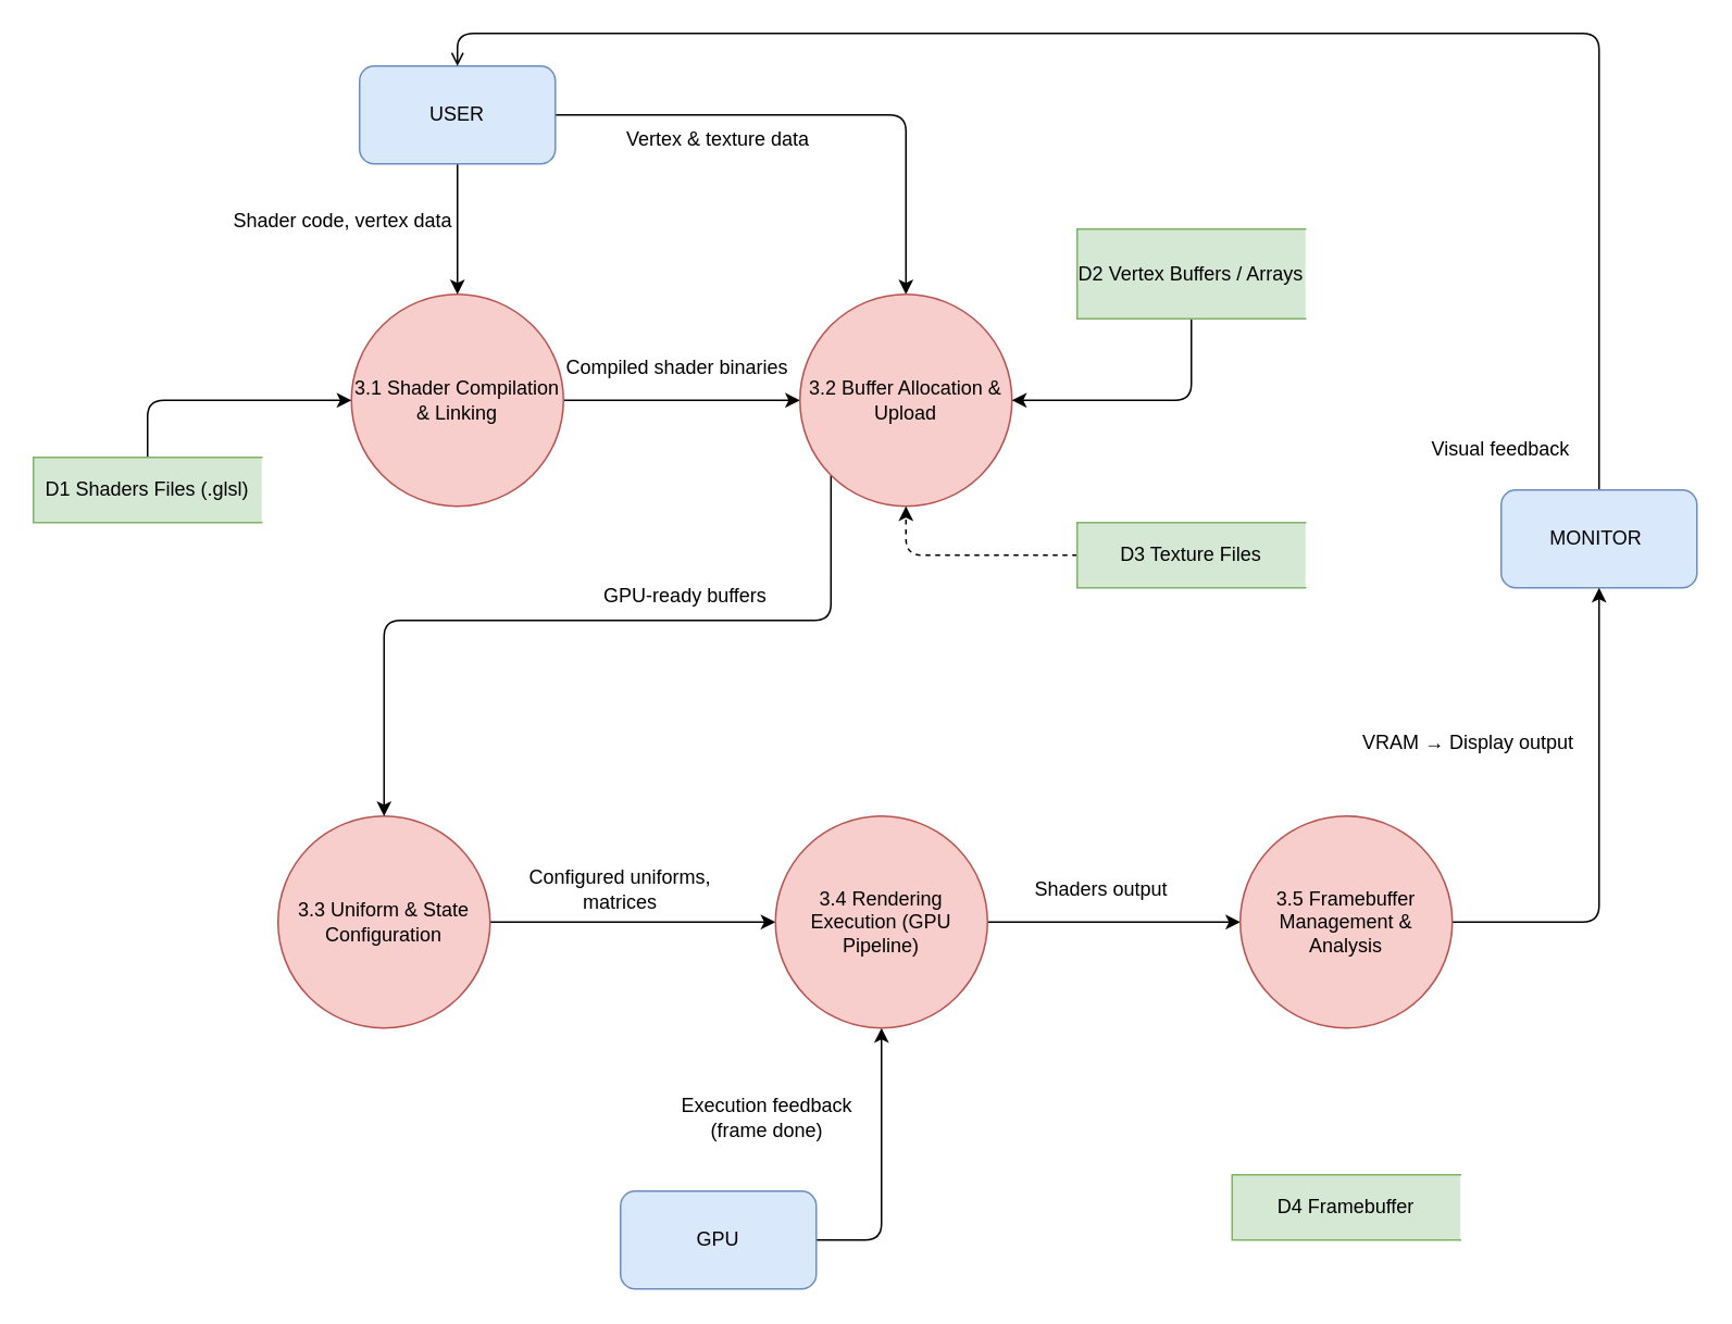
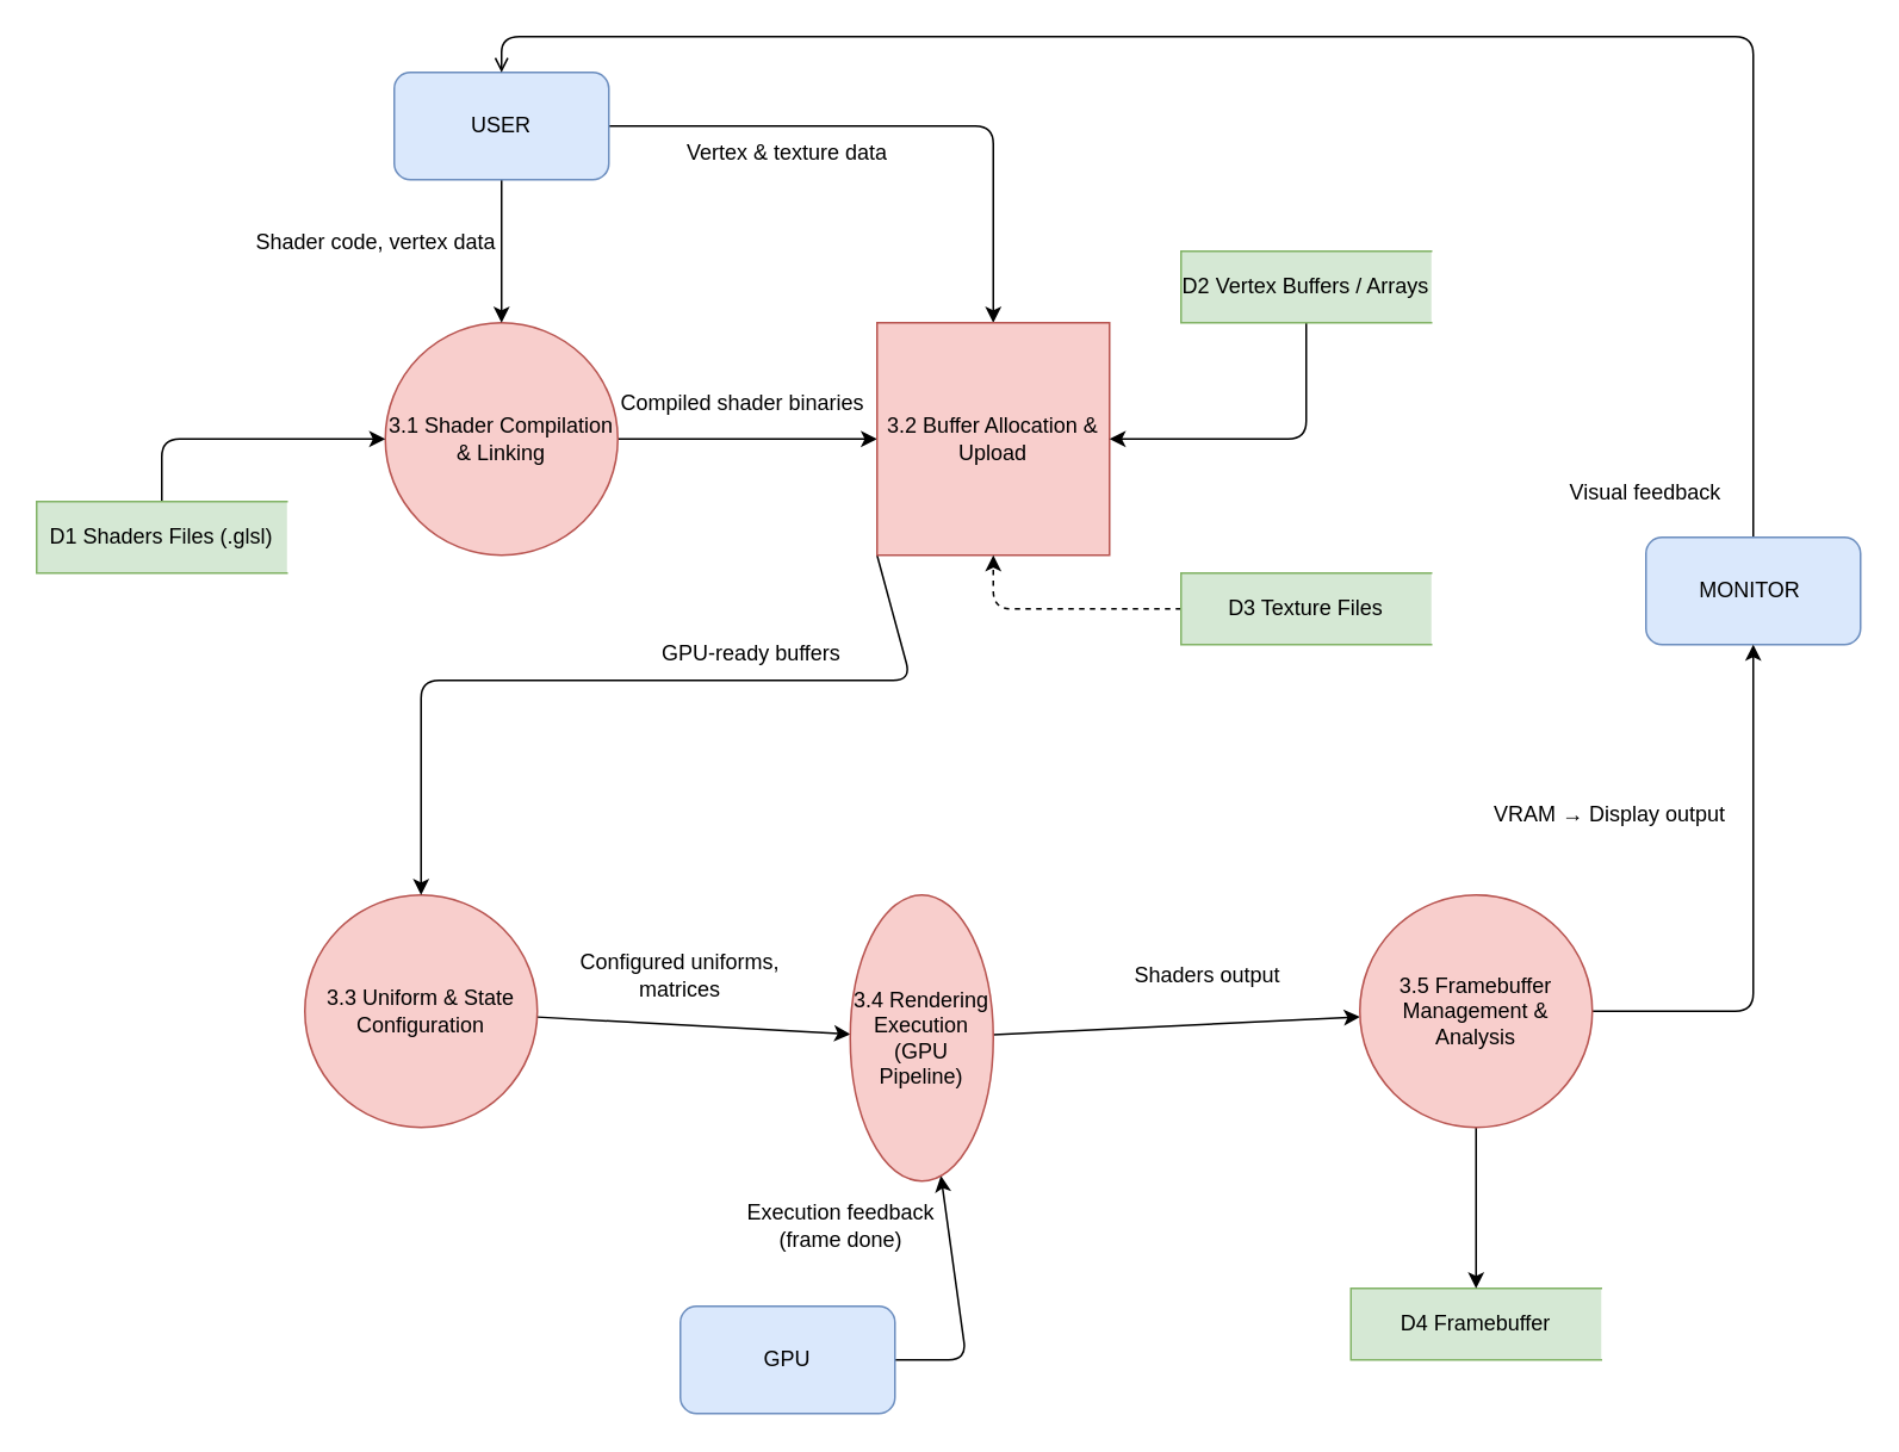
- <mxCell id="21" value="D2 Vertex Buffers / Arrays" style="html=1;dashed=0;whiteSpace=wrap;shape=partialRectangle;right=0;fillColor=#d5e8d4;strokeColor=#82b366;" vertex="1" parent="1"><mxGeometry x="660" y="140" width="140" height="55" as="geometry" /></mxCell>
+ <mxCell id="21" value="D2 Vertex Buffers / Arrays" style="html=1;dashed=0;whiteSpace=wrap;shape=partialRectangle;right=0;fillColor=#d5e8d4;strokeColor=#82b366;" vertex="1" parent="1"><mxGeometry x="660" y="140" width="140" height="40" as="geometry" /></mxCell>
- <mxCell id="12" value="3.2 Buffer Allocation &amp;amp; Upload" style="ellipse;whiteSpace=wrap;html=1;aspect=fixed;fillColor=#f8cecc;strokeColor=#b85450;" parent="1" vertex="1"><mxGeometry x="490" y="180" width="130" height="130" as="geometry" /></mxCell>
+ <mxCell id="12" value="3.2 Buffer Allocation &amp;amp; Upload" style="whiteSpace=wrap;html=1;aspect=fixed;fillColor=#f8cecc;strokeColor=#b85450;rounded=0;" parent="1" vertex="1"><mxGeometry x="490" y="180" width="130" height="130" as="geometry" /></mxCell>
- <mxCell id="24" value="3.4 Rendering Execution (GPU Pipeline)" style="ellipse;whiteSpace=wrap;html=1;aspect=fixed;fillColor=#f8cecc;strokeColor=#b85450;" vertex="1" parent="1"><mxGeometry x="475" y="500" width="130" height="130" as="geometry" /></mxCell>
+ <mxCell id="24" value="3.4 Rendering Execution (GPU Pipeline)" style="ellipse;whiteSpace=wrap;html=1;aspect=fixed;fillColor=#f8cecc;strokeColor=#b85450;" vertex="1" parent="1"><mxGeometry x="475" y="500" width="80" height="160" as="geometry" /></mxCell>
+ <mxCell id="25" style="edgeStyle=none;html=1;" edge="1" parent="1" source="27" target="22"><mxGeometry relative="1" as="geometry" /></mxCell>
